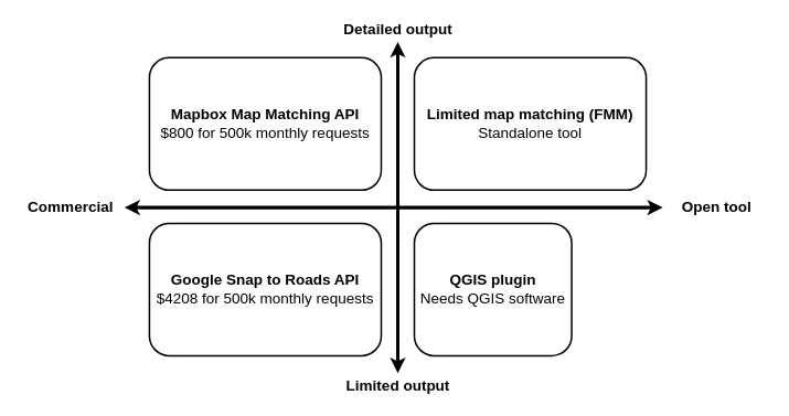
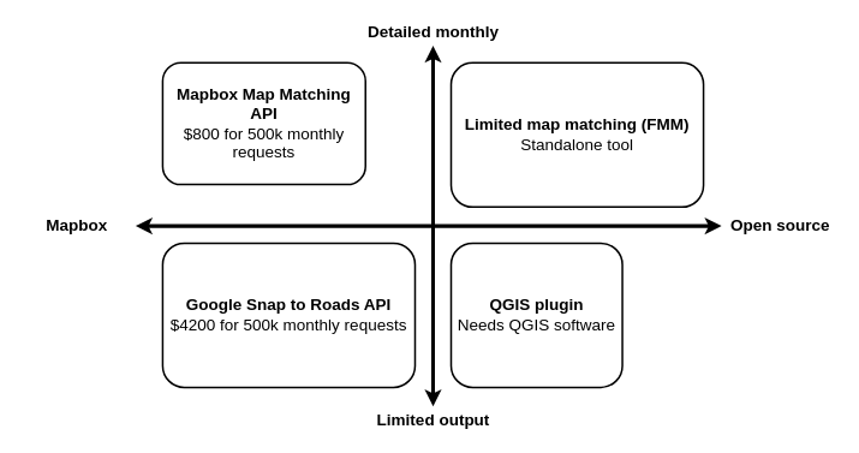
- <mxCell id="10" value="Detailed output" style="text;html=1;strokeColor=none;fillColor=none;align=center;verticalAlign=middle;whiteSpace=wrap;rounded=0;fontStyle=1;fontSize=18;" vertex="1" parent="1"><mxGeometry x="388" y="20" width="185" height="30" as="geometry" /></mxCell>
+ <mxCell id="10" value="Detailed monthly" style="text;html=1;strokeColor=none;fillColor=none;align=center;verticalAlign=middle;whiteSpace=wrap;rounded=0;fontStyle=1;fontSize=18;" vertex="1" parent="1"><mxGeometry x="388" y="20" width="185" height="30" as="geometry" /></mxCell>
- <mxCell id="4" value="&lt;font style=&quot;font-size: 18px&quot;&gt;&lt;b style=&quot;font-size: 18px&quot;&gt;Mapbox Map Matching API&lt;/b&gt;&lt;br style=&quot;font-size: 18px&quot;&gt;&lt;font style=&quot;font-size: 18px&quot;&gt;$800 for 500k monthly requests&lt;/font&gt;&lt;br style=&quot;font-size: 18px&quot;&gt;&lt;/font&gt;" style="whiteSpace=wrap;html=1;rounded=1;fontSize=18;strokeWidth=2;" vertex="1" parent="1"><mxGeometry x="180" y="69" width="280" height="160" as="geometry" /></mxCell>
+ <mxCell id="4" value="&lt;font style=&quot;font-size: 18px&quot;&gt;&lt;b style=&quot;font-size: 18px&quot;&gt;Mapbox Map Matching API&lt;/b&gt;&lt;br style=&quot;font-size: 18px&quot;&gt;&lt;font style=&quot;font-size: 18px&quot;&gt;$800 for 500k monthly requests&lt;/font&gt;&lt;br style=&quot;font-size: 18px&quot;&gt;&lt;/font&gt;" style="whiteSpace=wrap;html=1;rounded=1;fontSize=18;strokeWidth=2;" vertex="1" parent="1"><mxGeometry x="180" y="69" width="225" height="135" as="geometry" /></mxCell>
- <mxCell id="8" value="Commercial" style="text;html=1;strokeColor=none;fillColor=none;align=center;verticalAlign=middle;whiteSpace=wrap;rounded=0;fontSize=18;fontStyle=1" vertex="1" parent="1"><mxGeometry x="20" y="234" width="130" height="30" as="geometry" /></mxCell>
+ <mxCell id="8" value="Mapbox" style="text;html=1;strokeColor=none;fillColor=none;align=center;verticalAlign=middle;whiteSpace=wrap;rounded=0;fontSize=18;fontStyle=1" vertex="1" parent="1"><mxGeometry x="20" y="234" width="130" height="30" as="geometry" /></mxCell>
- <mxCell id="9" value="Open tool" style="text;html=1;strokeColor=none;fillColor=none;align=center;verticalAlign=middle;whiteSpace=wrap;rounded=0;fontSize=18;fontStyle=1" vertex="1" parent="1"><mxGeometry x="800" y="229" width="131" height="40" as="geometry" /></mxCell>
+ <mxCell id="9" value="Open source" style="text;html=1;strokeColor=none;fillColor=none;align=center;verticalAlign=middle;whiteSpace=wrap;rounded=0;fontSize=18;fontStyle=1" vertex="1" parent="1"><mxGeometry x="800" y="229" width="131" height="40" as="geometry" /></mxCell>
- <mxCell id="6" value="&lt;font style=&quot;font-size: 18px&quot;&gt;&lt;b style=&quot;font-size: 18px&quot;&gt;Google Snap to Roads API&lt;br style=&quot;font-size: 18px&quot;&gt;&lt;/b&gt;&lt;span style=&quot;font-size: 18px&quot;&gt;$4208 for 500k monthly requests&lt;/span&gt;&lt;b style=&quot;font-size: 18px&quot;&gt;&lt;br style=&quot;font-size: 18px&quot;&gt;&lt;/b&gt;&lt;/font&gt;" style="whiteSpace=wrap;html=1;rounded=1;fontSize=18;strokeWidth=2;" vertex="1" parent="1"><mxGeometry x="180" y="269" width="280" height="160" as="geometry" /></mxCell>
+ <mxCell id="6" value="&lt;font style=&quot;font-size: 18px&quot;&gt;&lt;b style=&quot;font-size: 18px&quot;&gt;Google Snap to Roads API&lt;br style=&quot;font-size: 18px&quot;&gt;&lt;/b&gt;&lt;span style=&quot;font-size: 18px&quot;&gt;$4200 for 500k monthly requests&lt;/span&gt;&lt;b style=&quot;font-size: 18px&quot;&gt;&lt;br style=&quot;font-size: 18px&quot;&gt;&lt;/b&gt;&lt;/font&gt;" style="whiteSpace=wrap;html=1;rounded=1;fontSize=18;strokeWidth=2;" vertex="1" parent="1"><mxGeometry x="180" y="269" width="280" height="160" as="geometry" /></mxCell>
